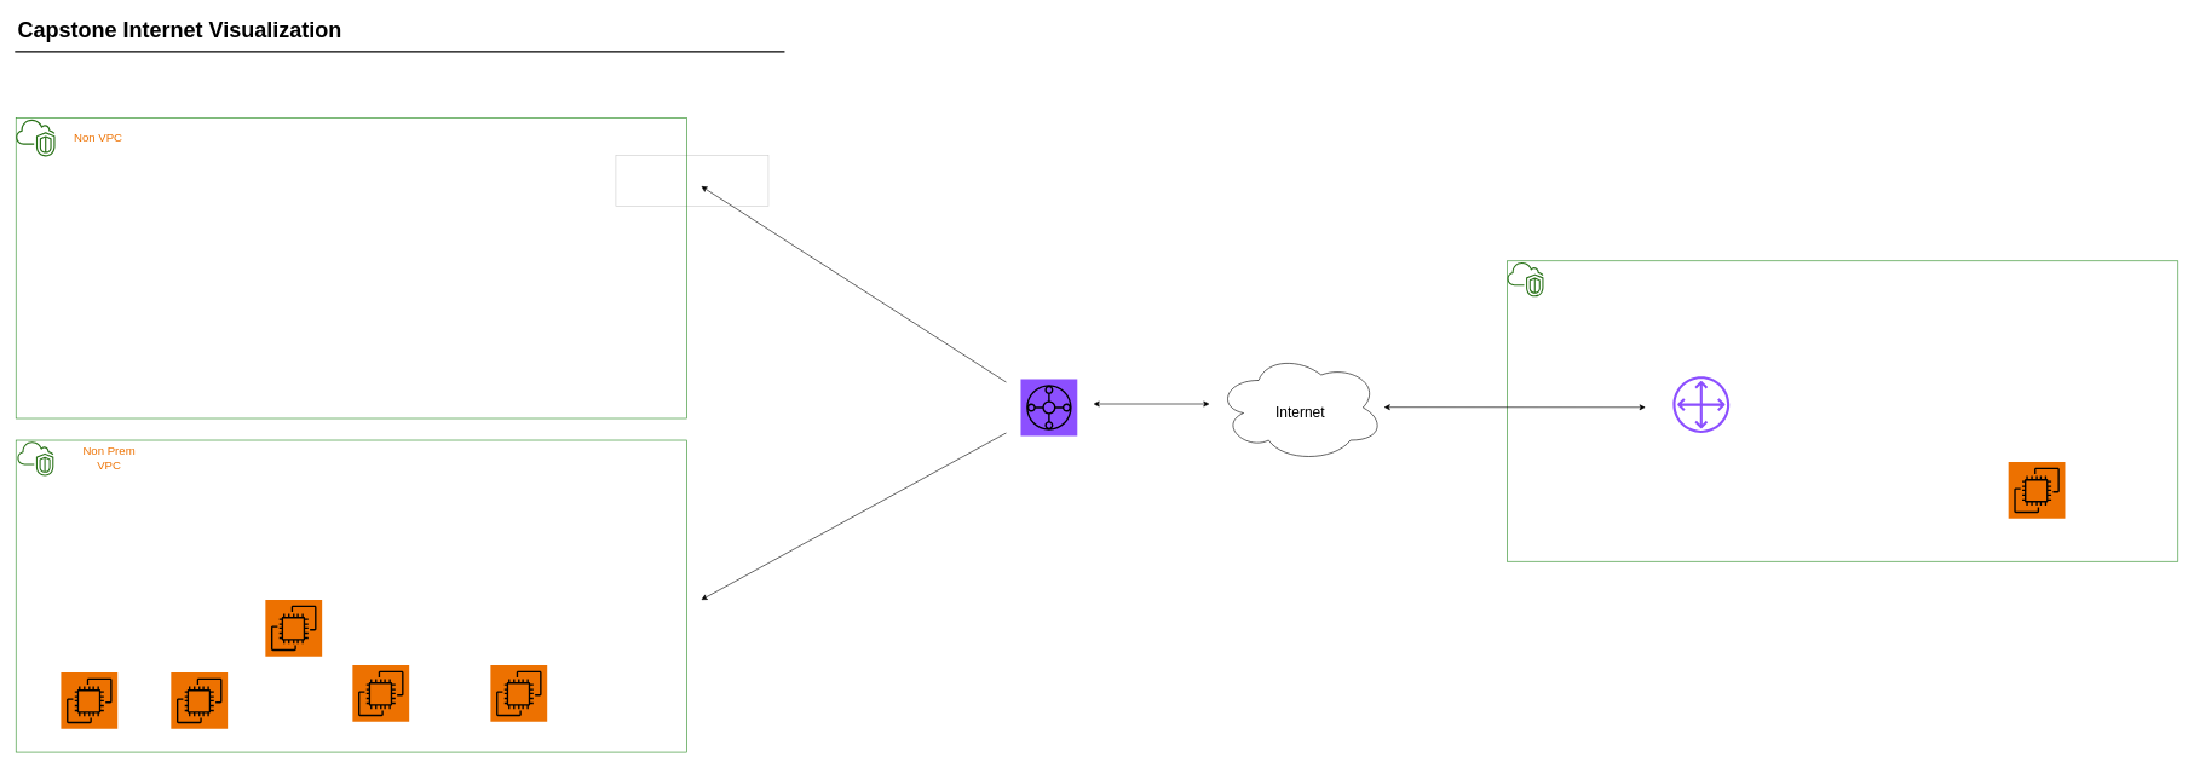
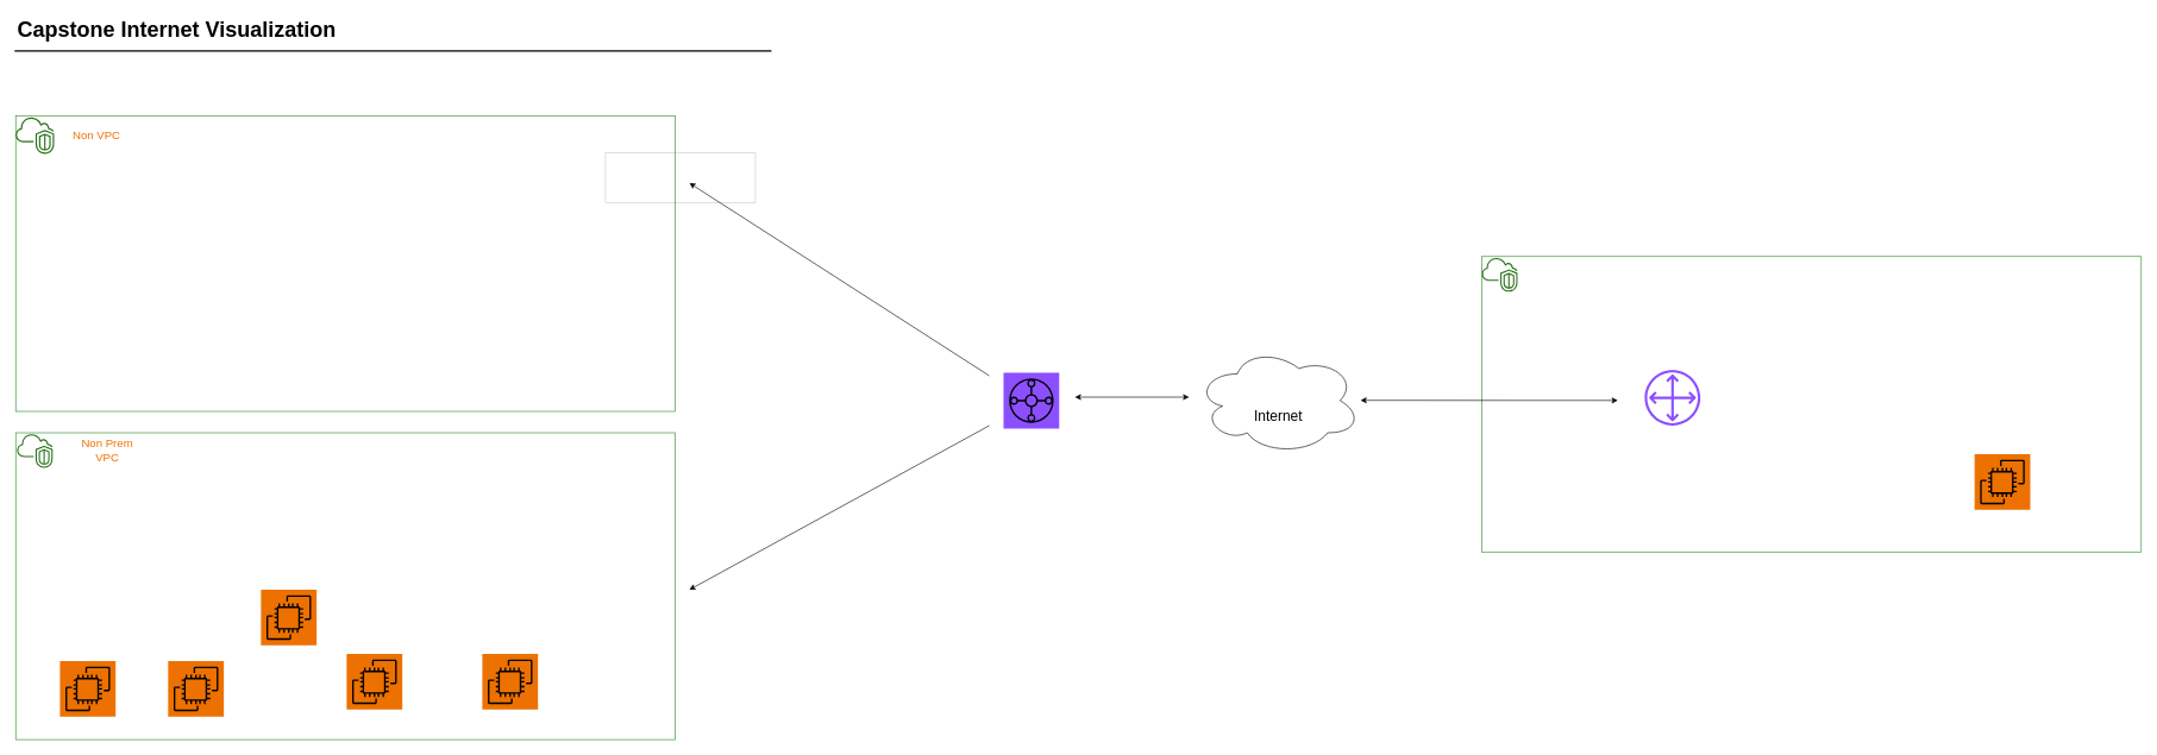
- <mxCell id="19" value="Internet" style="text;html=1;align=center;verticalAlign=middle;whiteSpace=wrap;rounded=0;fontSize=20;" vertex="1" parent="1"><mxGeometry x="1740" y="536" width="100" height="60" as="geometry" /></mxCell>
+ <mxCell id="19" value="Internet" style="text;html=1;align=center;verticalAlign=middle;whiteSpace=wrap;rounded=0;fontSize=20;" vertex="1" parent="1"><mxGeometry x="1740" y="551" width="100" height="60" as="geometry" /></mxCell>
